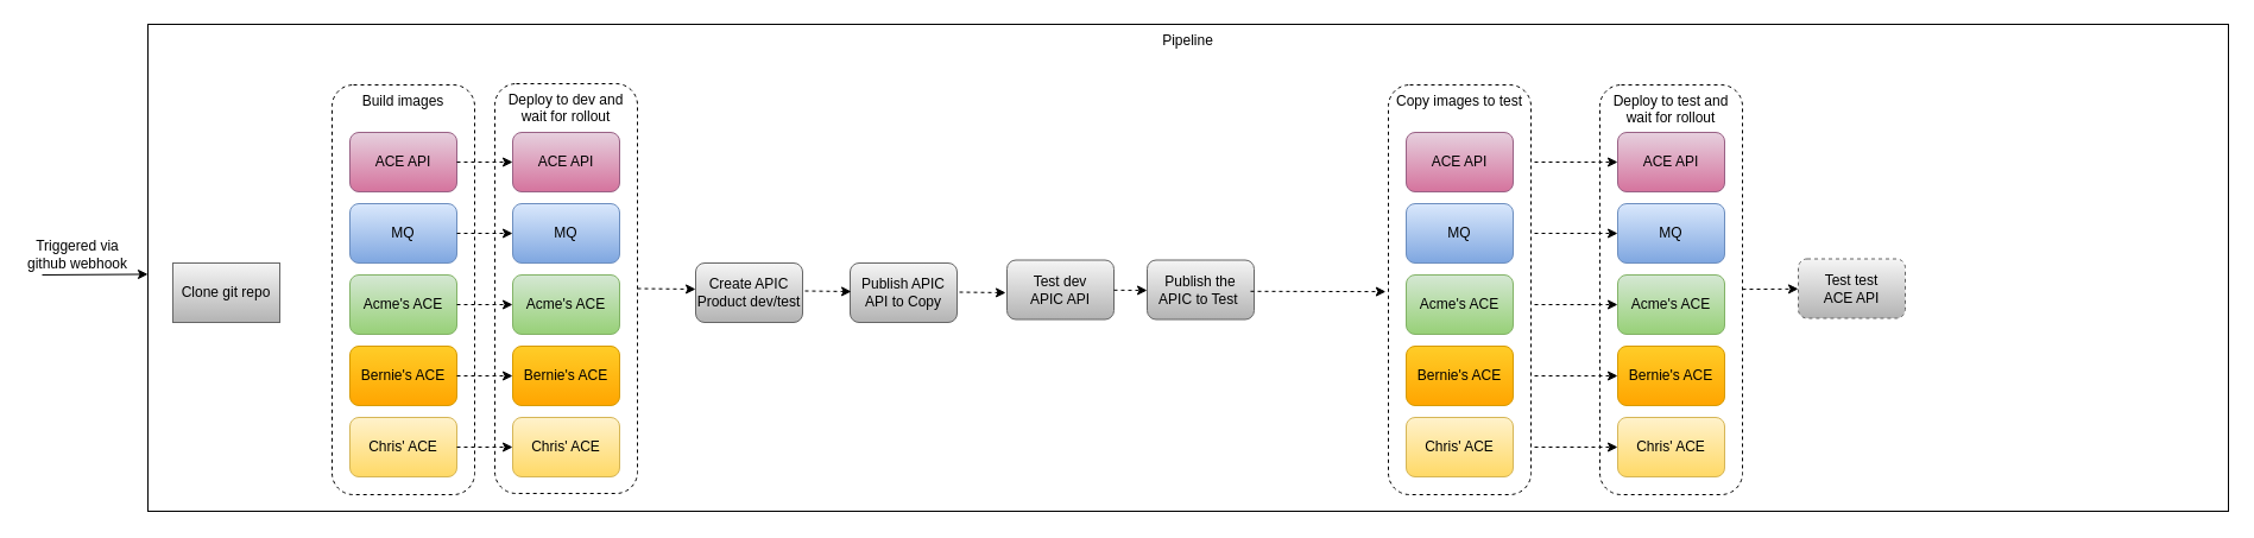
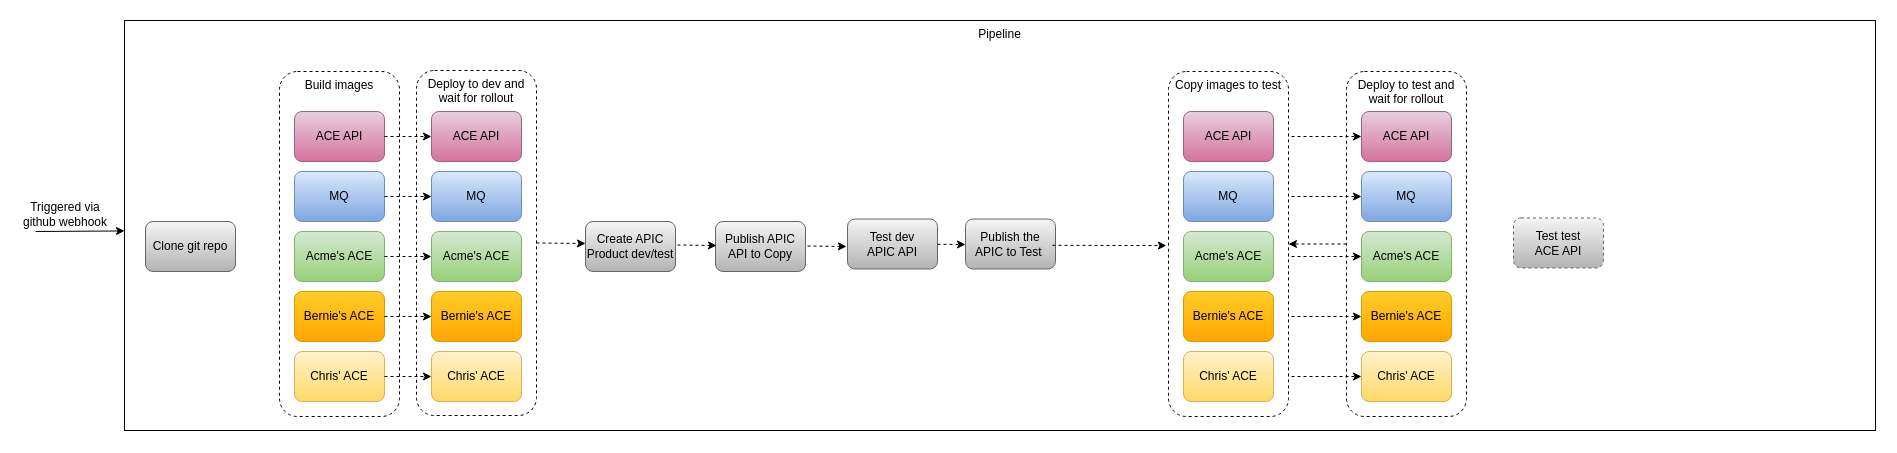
- <mxCell id="41" value="" style="endArrow=classic;html=1;dashed=1;" edge="1" parent="1" source="21" target="40"><mxGeometry width="50" height="50" relative="1" as="geometry"><mxPoint x="662" y="253.5" as="sourcePoint" /><mxPoint x="686" y="253.5" as="targetPoint" /></mxGeometry></mxCell>
+ <mxCell id="41" value="" style="endArrow=classic;html=1;dashed=1;" edge="1" parent="1" source="21" target="43"><mxGeometry width="50" height="50" relative="1" as="geometry"><mxPoint x="662" y="253.5" as="sourcePoint" /><mxPoint x="686" y="253.5" as="targetPoint" /></mxGeometry></mxCell>
- <mxCell id="34" value="Clone git repo" style="whiteSpace=wrap;html=1;fillColor=#f5f5f5;strokeColor=#666666;gradientColor=#b3b3b3;rounded=0;" vertex="1" parent="1"><mxGeometry x="145" y="221" width="90" height="50" as="geometry" /></mxCell>
+ <mxCell id="34" value="Clone git repo" style="rounded=1;whiteSpace=wrap;html=1;fillColor=#f5f5f5;strokeColor=#666666;gradientColor=#b3b3b3;" vertex="1" parent="1"><mxGeometry x="145" y="221" width="90" height="50" as="geometry" /></mxCell>
